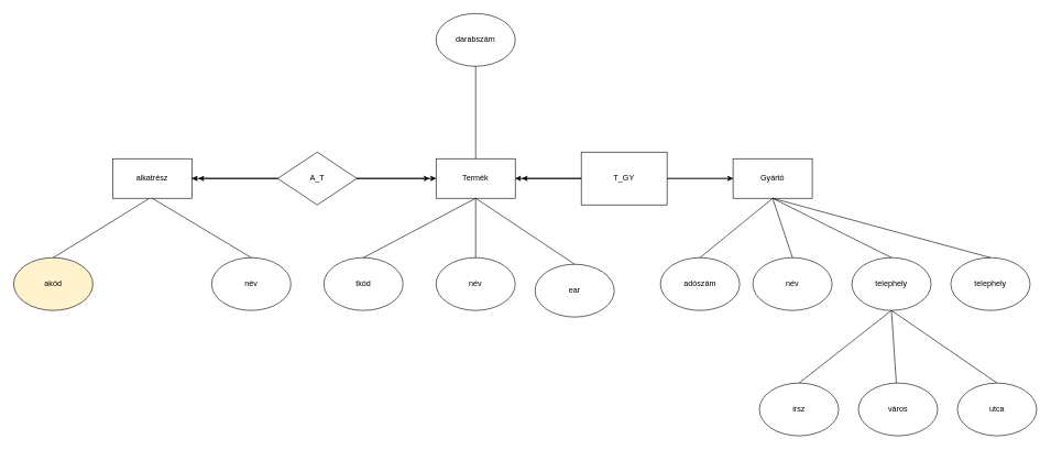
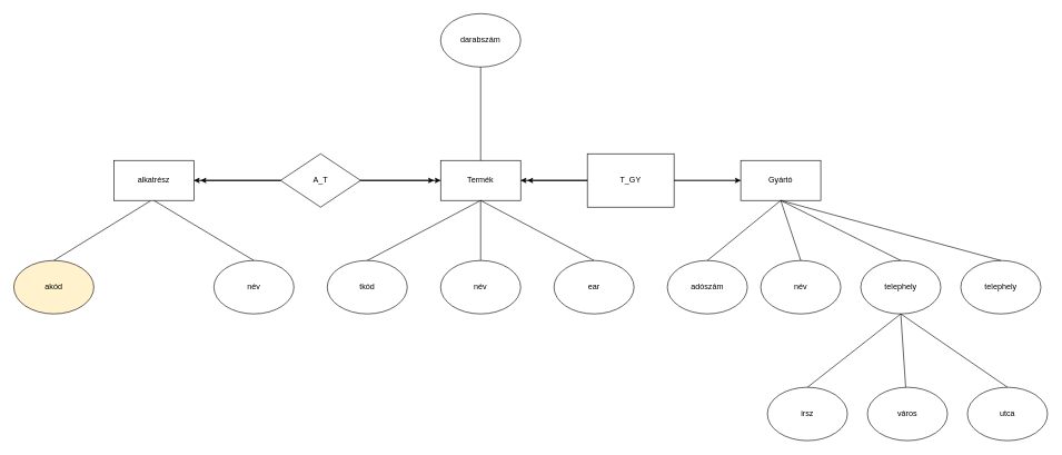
- <mxCell id="8" value="ear" style="ellipse;whiteSpace=wrap;html=1;" parent="1" vertex="1"><mxGeometry x="810" y="400" width="120" height="80" as="geometry" /></mxCell>
+ <mxCell id="8" value="ear" style="ellipse;whiteSpace=wrap;html=1;" parent="1" vertex="1"><mxGeometry x="830" y="390" width="120" height="80" as="geometry" /></mxCell>
